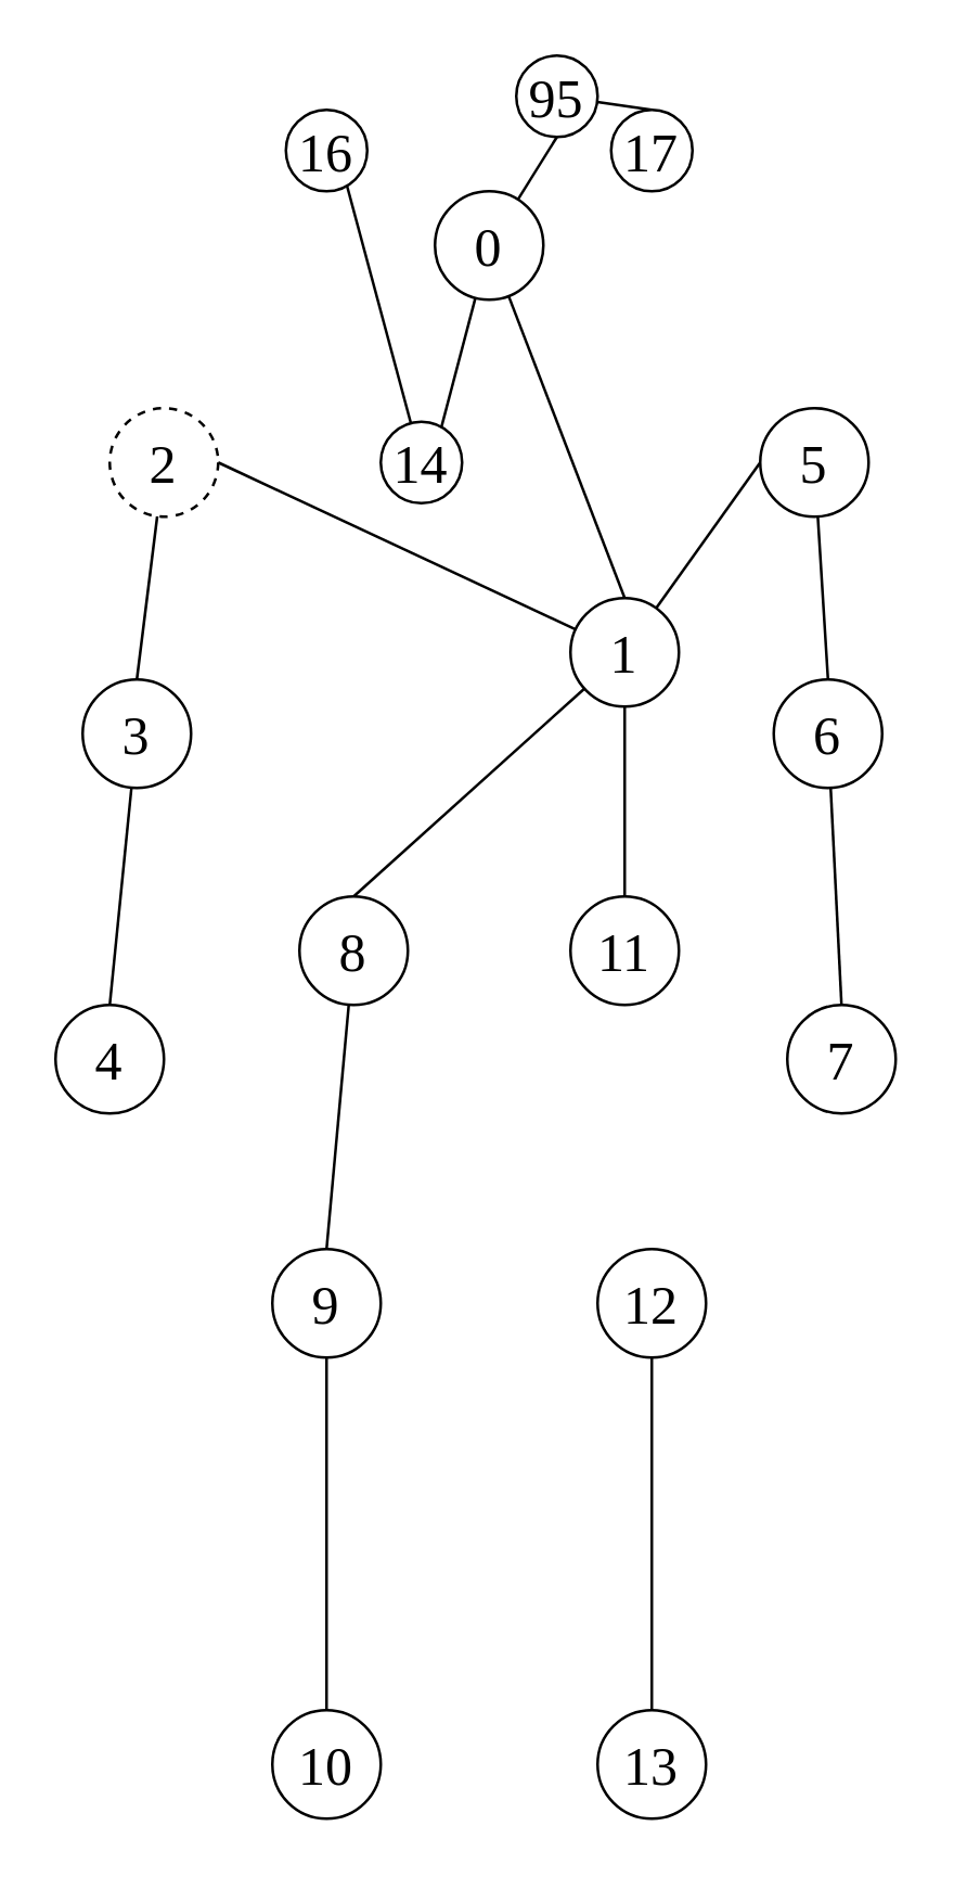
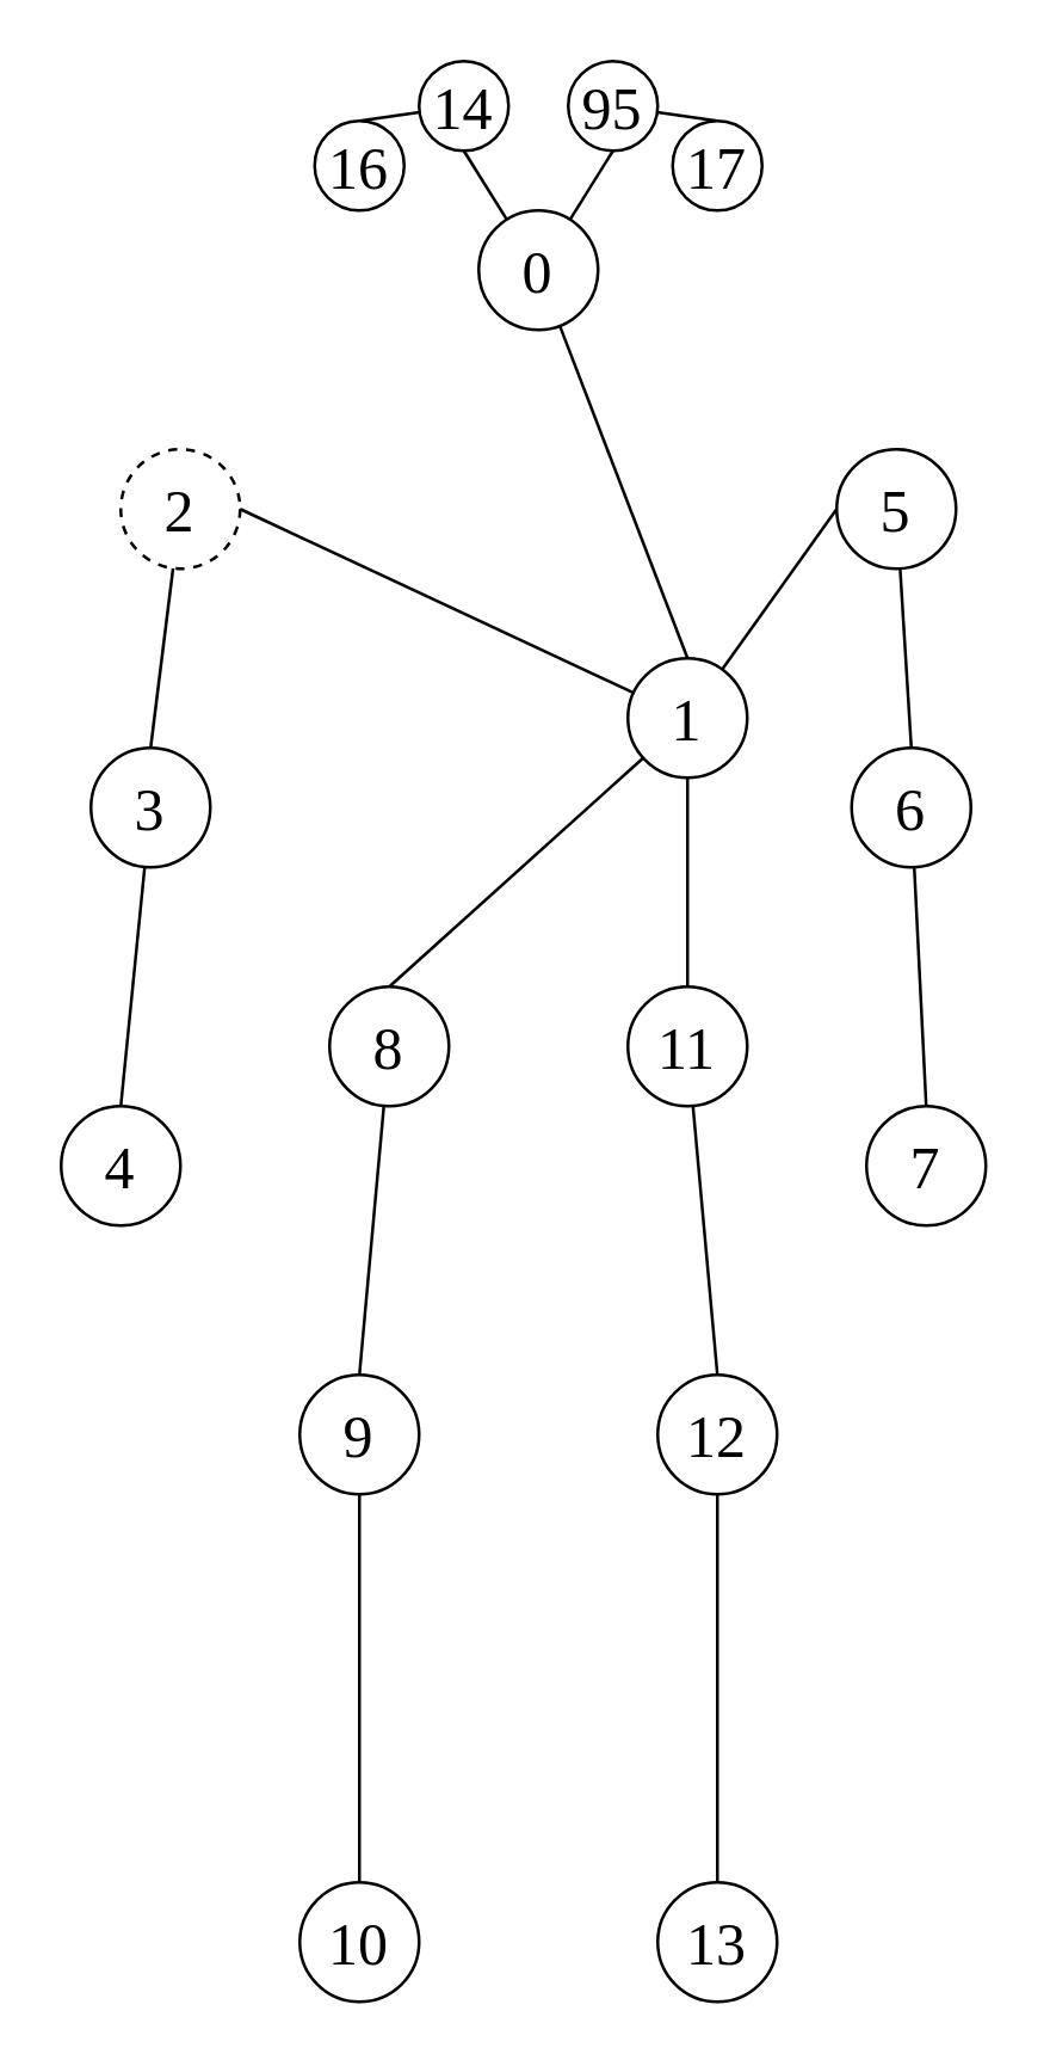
- <mxCell id="32" value="14" style="ellipse;whiteSpace=wrap;html=1;aspect=fixed;fontFamily=Times New Roman;fontSize=20;" parent="1" vertex="1"><mxGeometry x="140" y="155" width="30" height="30" as="geometry" /></mxCell>
+ <mxCell id="32" value="14" style="ellipse;whiteSpace=wrap;html=1;aspect=fixed;fontFamily=Times New Roman;fontSize=20;" parent="1" vertex="1"><mxGeometry x="140" y="20" width="30" height="30" as="geometry" /></mxCell>
+ <mxCell id="23" style="edgeStyle=none;rounded=0;orthogonalLoop=1;jettySize=auto;html=1;entryX=0.5;entryY=0;entryDx=0;entryDy=0;endArrow=none;endFill=0;strokeColor=#000000;fontFamily=Times New Roman;fontSize=20;" parent="1" source="24" target="28" edge="1"><mxGeometry relative="1" as="geometry" /></mxCell>
